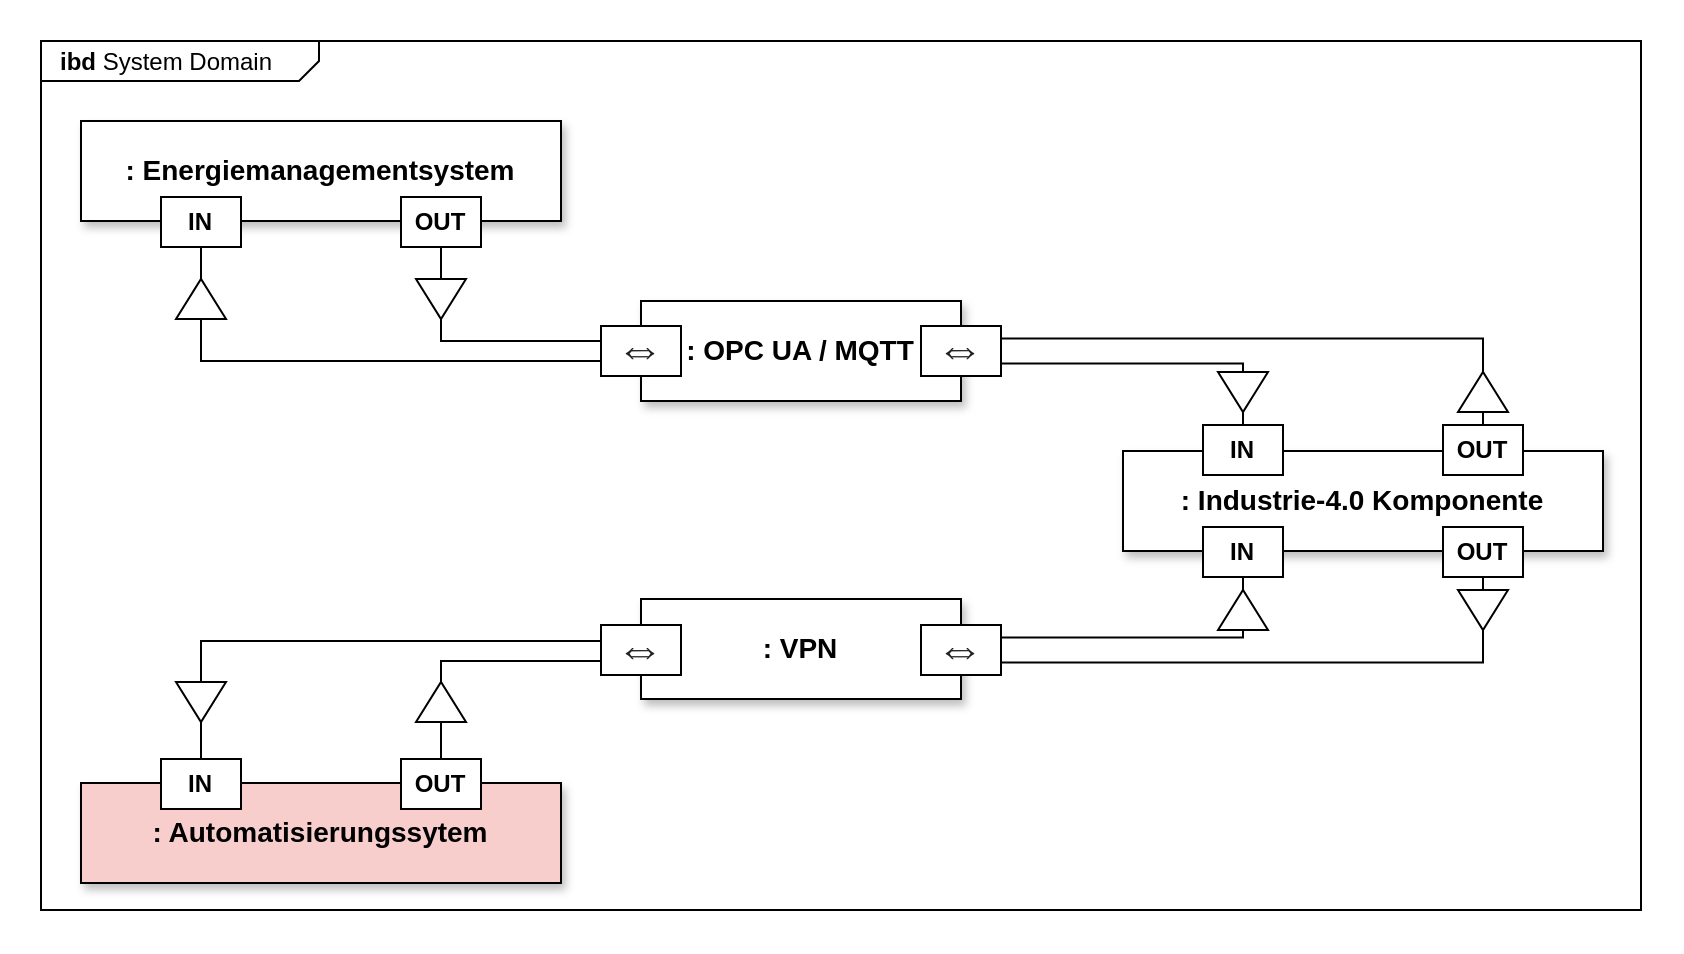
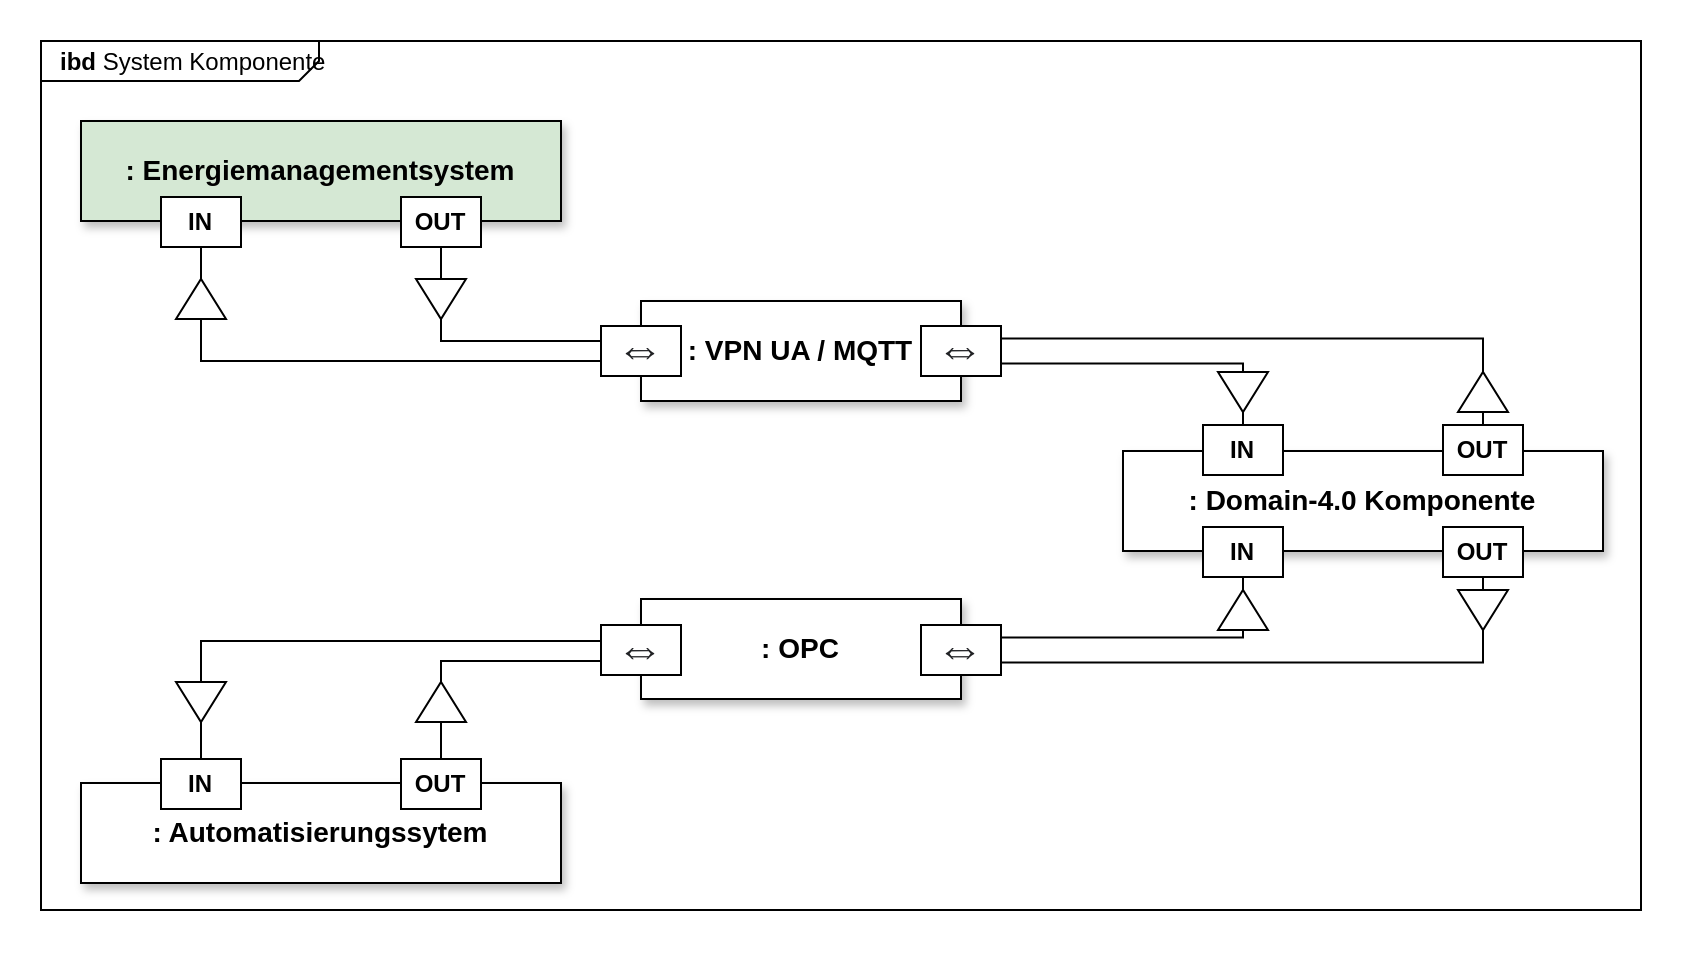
- <mxCell id="2" value="&lt;p style=&quot;margin: 0px ; margin-top: 4px ; margin-left: 10px ; text-align: left&quot;&gt;&lt;b&gt;ibd&lt;/b&gt;&amp;nbsp;System Domain&lt;/p&gt;" style="html=1;strokeWidth=1;shape=mxgraph.sysml.package;html=1;overflow=fill;whiteSpace=wrap;fillColor=none;gradientColor=none;fontSize=12;align=center;labelX=139.5;shadow=0;" parent="1" vertex="1"><mxGeometry x="20" y="20" width="800" height="434.5" as="geometry" /></mxCell>
+ <mxCell id="2" value="&lt;p style=&quot;margin: 0px ; margin-top: 4px ; margin-left: 10px ; text-align: left&quot;&gt;&lt;b&gt;ibd&lt;/b&gt;&amp;nbsp;System Komponente&lt;/p&gt;" style="html=1;strokeWidth=1;shape=mxgraph.sysml.package;html=1;overflow=fill;whiteSpace=wrap;fillColor=none;gradientColor=none;fontSize=12;align=center;labelX=139.5;shadow=0;" parent="1" vertex="1"><mxGeometry x="20" y="20" width="800" height="434.5" as="geometry" /></mxCell>
- <mxCell id="24" value="&lt;b&gt;&lt;font style=&quot;font-size: 14px;&quot;&gt;: Energiemanagementsystem&lt;/font&gt;&lt;/b&gt;" style="rounded=0;whiteSpace=wrap;html=1;shadow=1;" vertex="1" parent="23"><mxGeometry width="240" height="50" as="geometry" /></mxCell>
+ <mxCell id="24" value="&lt;b&gt;&lt;font style=&quot;font-size: 14px;&quot;&gt;: Energiemanagementsystem&lt;/font&gt;&lt;/b&gt;" style="rounded=0;whiteSpace=wrap;html=1;shadow=1;fillColor=#d5e8d4;" vertex="1" parent="23"><mxGeometry width="240" height="50" as="geometry" /></mxCell>
- <mxCell id="28" value="&lt;b&gt;&lt;font style=&quot;font-size: 14px;&quot;&gt;: OPC UA / MQTT&lt;/font&gt;&lt;/b&gt;" style="rounded=0;whiteSpace=wrap;html=1;shadow=1;" vertex="1" parent="27"><mxGeometry x="20" width="160" height="50" as="geometry" /></mxCell>
+ <mxCell id="28" value="&lt;b&gt;&lt;font style=&quot;font-size: 14px;&quot;&gt;: VPN UA / MQTT&lt;/font&gt;&lt;/b&gt;" style="rounded=0;whiteSpace=wrap;html=1;shadow=1;" vertex="1" parent="27"><mxGeometry x="20" width="160" height="50" as="geometry" /></mxCell>
- <mxCell id="36" value="&lt;b&gt;&lt;font style=&quot;font-size: 14px;&quot;&gt;: Industrie-4.0 Komponente&lt;/font&gt;&lt;/b&gt;" style="rounded=0;whiteSpace=wrap;html=1;shadow=1;" vertex="1" parent="35"><mxGeometry y="13" width="240" height="50" as="geometry" /></mxCell>
+ <mxCell id="36" value="&lt;b&gt;&lt;font style=&quot;font-size: 14px;&quot;&gt;: Domain-4.0 Komponente&lt;/font&gt;&lt;/b&gt;" style="rounded=0;whiteSpace=wrap;html=1;shadow=1;" vertex="1" parent="35"><mxGeometry y="13" width="240" height="50" as="geometry" /></mxCell>
- <mxCell id="32" value="&lt;b&gt;&lt;font style=&quot;font-size: 14px;&quot;&gt;: VPN&lt;/font&gt;&lt;/b&gt;" style="rounded=0;whiteSpace=wrap;html=1;shadow=1;" vertex="1" parent="31"><mxGeometry x="20" width="160" height="50" as="geometry" /></mxCell>
+ <mxCell id="32" value="&lt;b&gt;&lt;font style=&quot;font-size: 14px;&quot;&gt;: OPC&lt;/font&gt;&lt;/b&gt;" style="rounded=0;whiteSpace=wrap;html=1;shadow=1;" vertex="1" parent="31"><mxGeometry x="20" width="160" height="50" as="geometry" /></mxCell>
- <mxCell id="20" value="&lt;b&gt;&lt;font style=&quot;font-size: 14px;&quot;&gt;: Automatisierungssytem&lt;/font&gt;&lt;/b&gt;" style="rounded=0;whiteSpace=wrap;html=1;shadow=1;fillColor=#f8cecc;" vertex="1" parent="19"><mxGeometry y="12" width="240" height="50" as="geometry" /></mxCell>
+ <mxCell id="20" value="&lt;b&gt;&lt;font style=&quot;font-size: 14px;&quot;&gt;: Automatisierungssytem&lt;/font&gt;&lt;/b&gt;" style="rounded=0;whiteSpace=wrap;html=1;shadow=1;" vertex="1" parent="19"><mxGeometry y="12" width="240" height="50" as="geometry" /></mxCell>
